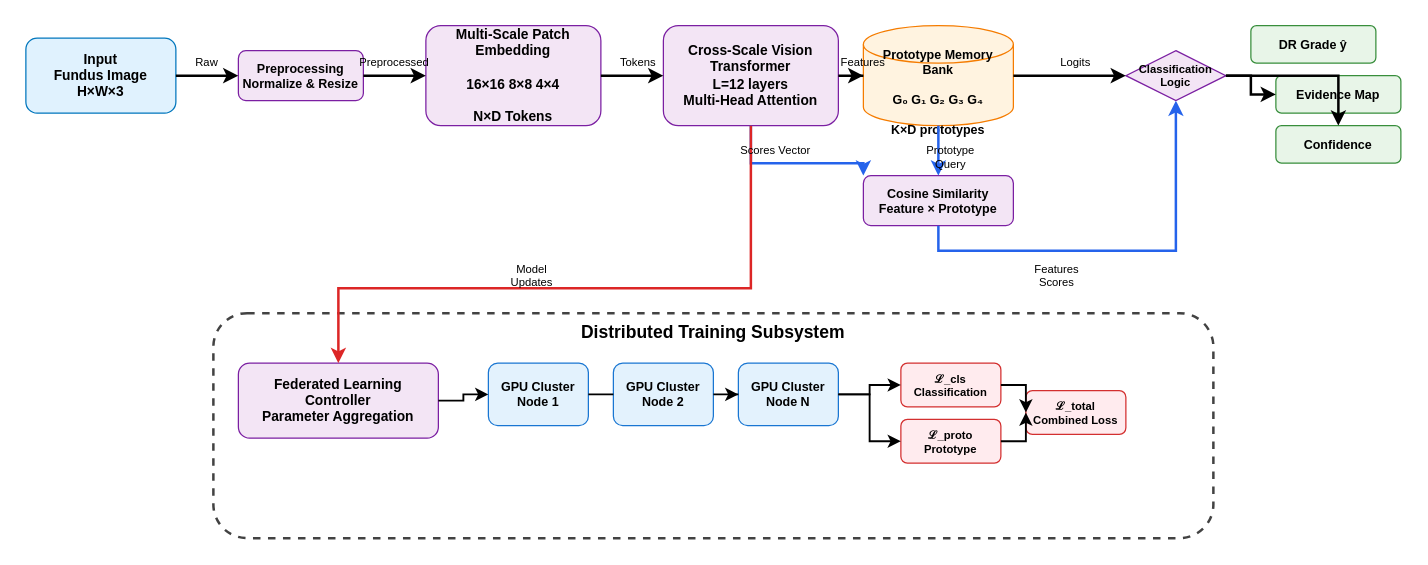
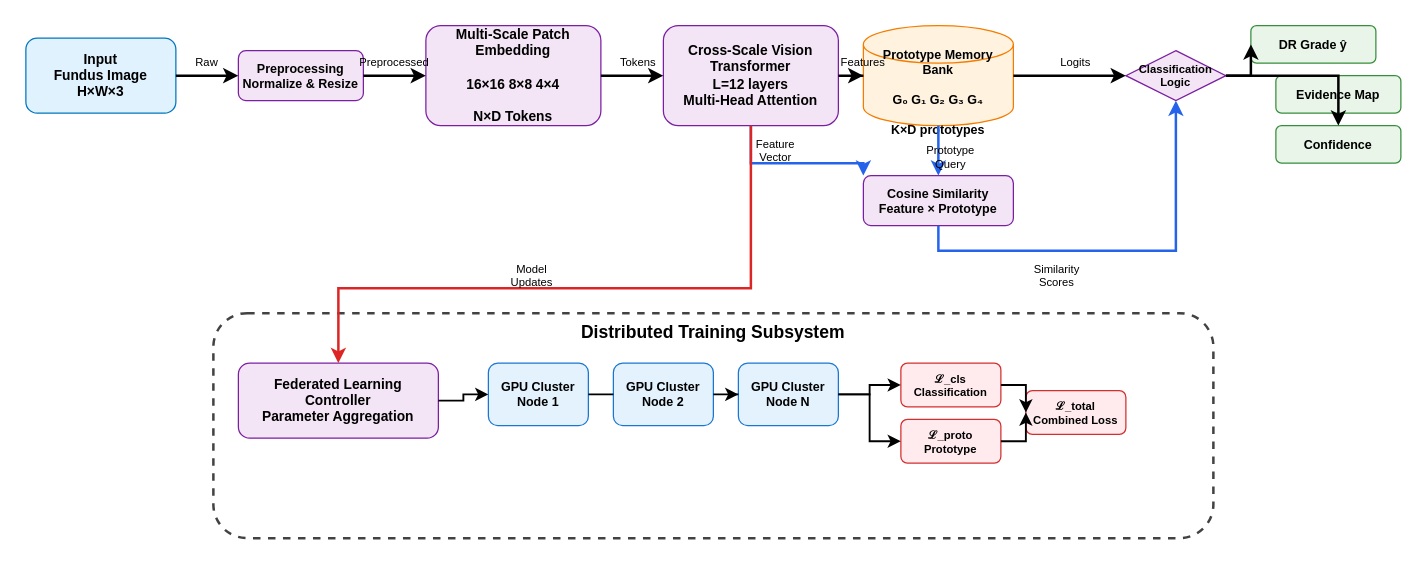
- <mxCell id="25" style="edgeStyle=orthogonalEdgeStyle;rounded=0;orthogonalLoop=1;jettySize=auto;html=1;strokeWidth=2;endArrow=classic;" edge="1" parent="1" source="8" target="10"><mxGeometry relative="1" as="geometry" /></mxCell>
+ <mxCell id="25" style="edgeStyle=orthogonalEdgeStyle;rounded=0;orthogonalLoop=1;jettySize=auto;html=1;strokeWidth=2;endArrow=classic;" edge="1" parent="1" source="8" target="9"><mxGeometry relative="1" as="geometry" /></mxCell>
- <mxCell id="43" value="Scores Vector" style="text;html=1;strokeColor=none;fillColor=none;align=center;verticalAlign=middle;whiteSpace=wrap;rounded=0;fontSize=9;color=#2563eb;" vertex="1" parent="1"><mxGeometry x="590" y="110" width="60" height="20" as="geometry" /></mxCell>
+ <mxCell id="43" value="Feature Vector" style="text;html=1;strokeColor=none;fillColor=none;align=center;verticalAlign=middle;whiteSpace=wrap;rounded=0;fontSize=9;color=#2563eb;" vertex="1" parent="1"><mxGeometry x="590" y="110" width="60" height="20" as="geometry" /></mxCell>
- <mxCell id="45" value="Features Scores" style="text;html=1;strokeColor=none;fillColor=none;align=center;verticalAlign=middle;whiteSpace=wrap;rounded=0;fontSize=9;color=#2563eb;" vertex="1" parent="1"><mxGeometry x="815" y="210" width="60" height="20" as="geometry" /></mxCell>
+ <mxCell id="45" value="Similarity Scores" style="text;html=1;strokeColor=none;fillColor=none;align=center;verticalAlign=middle;whiteSpace=wrap;rounded=0;fontSize=9;color=#2563eb;" vertex="1" parent="1"><mxGeometry x="815" y="210" width="60" height="20" as="geometry" /></mxCell>
